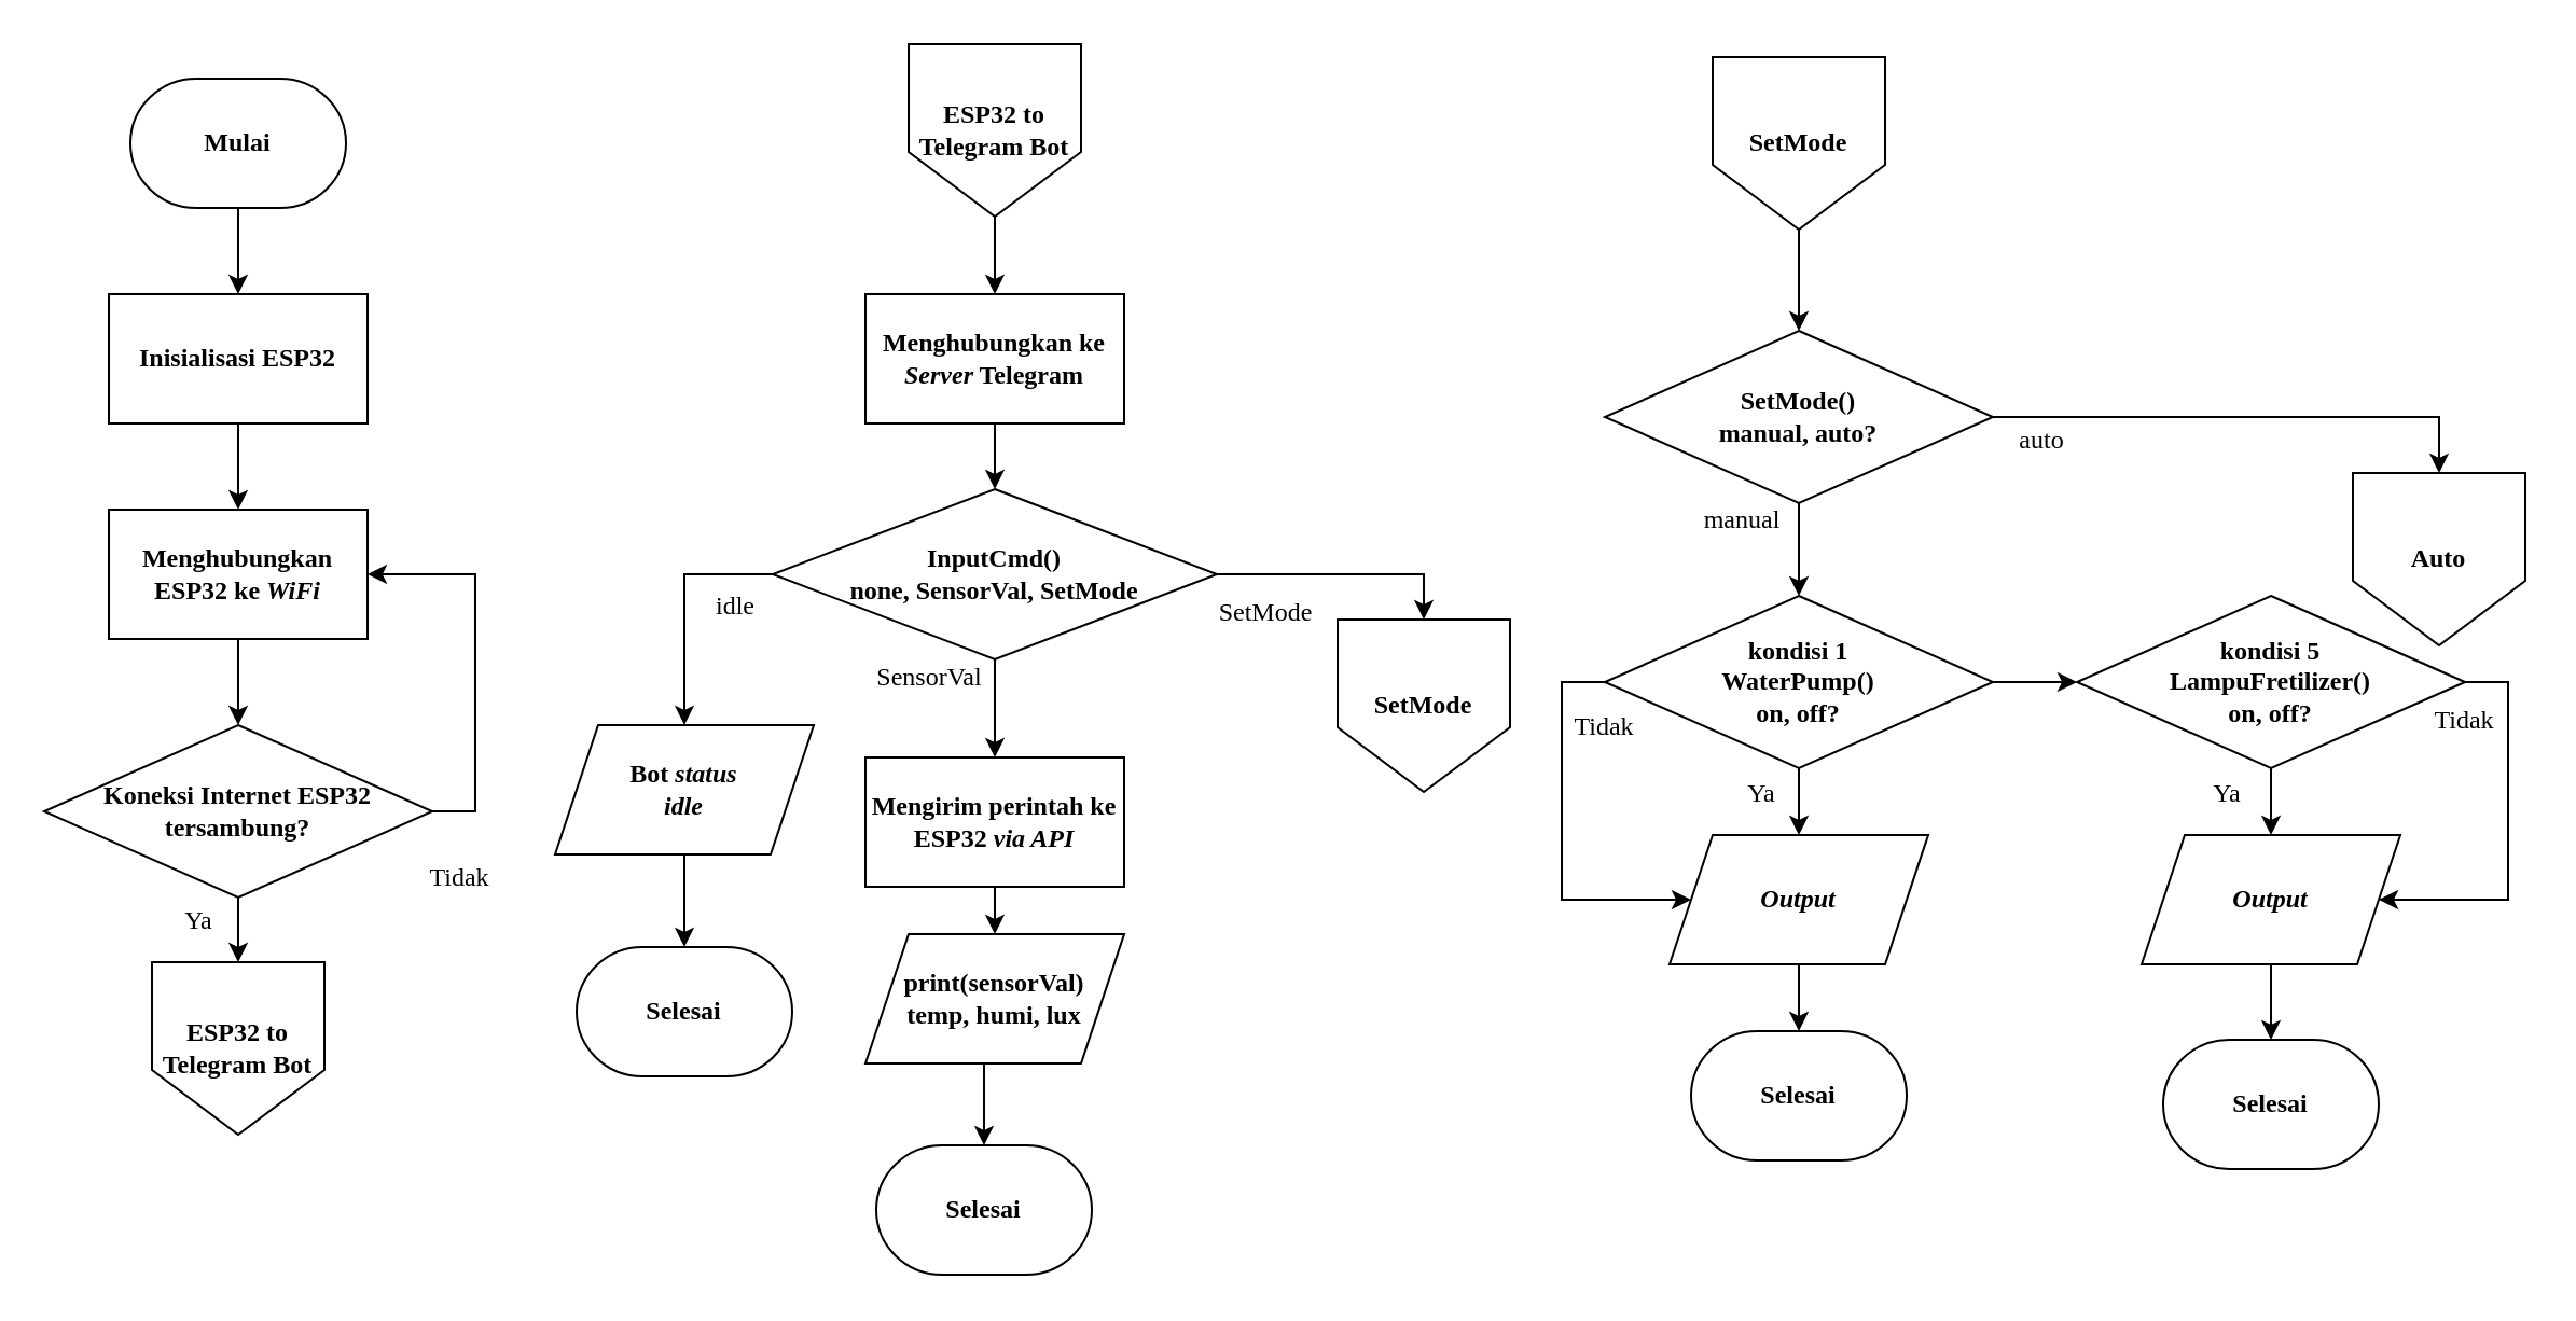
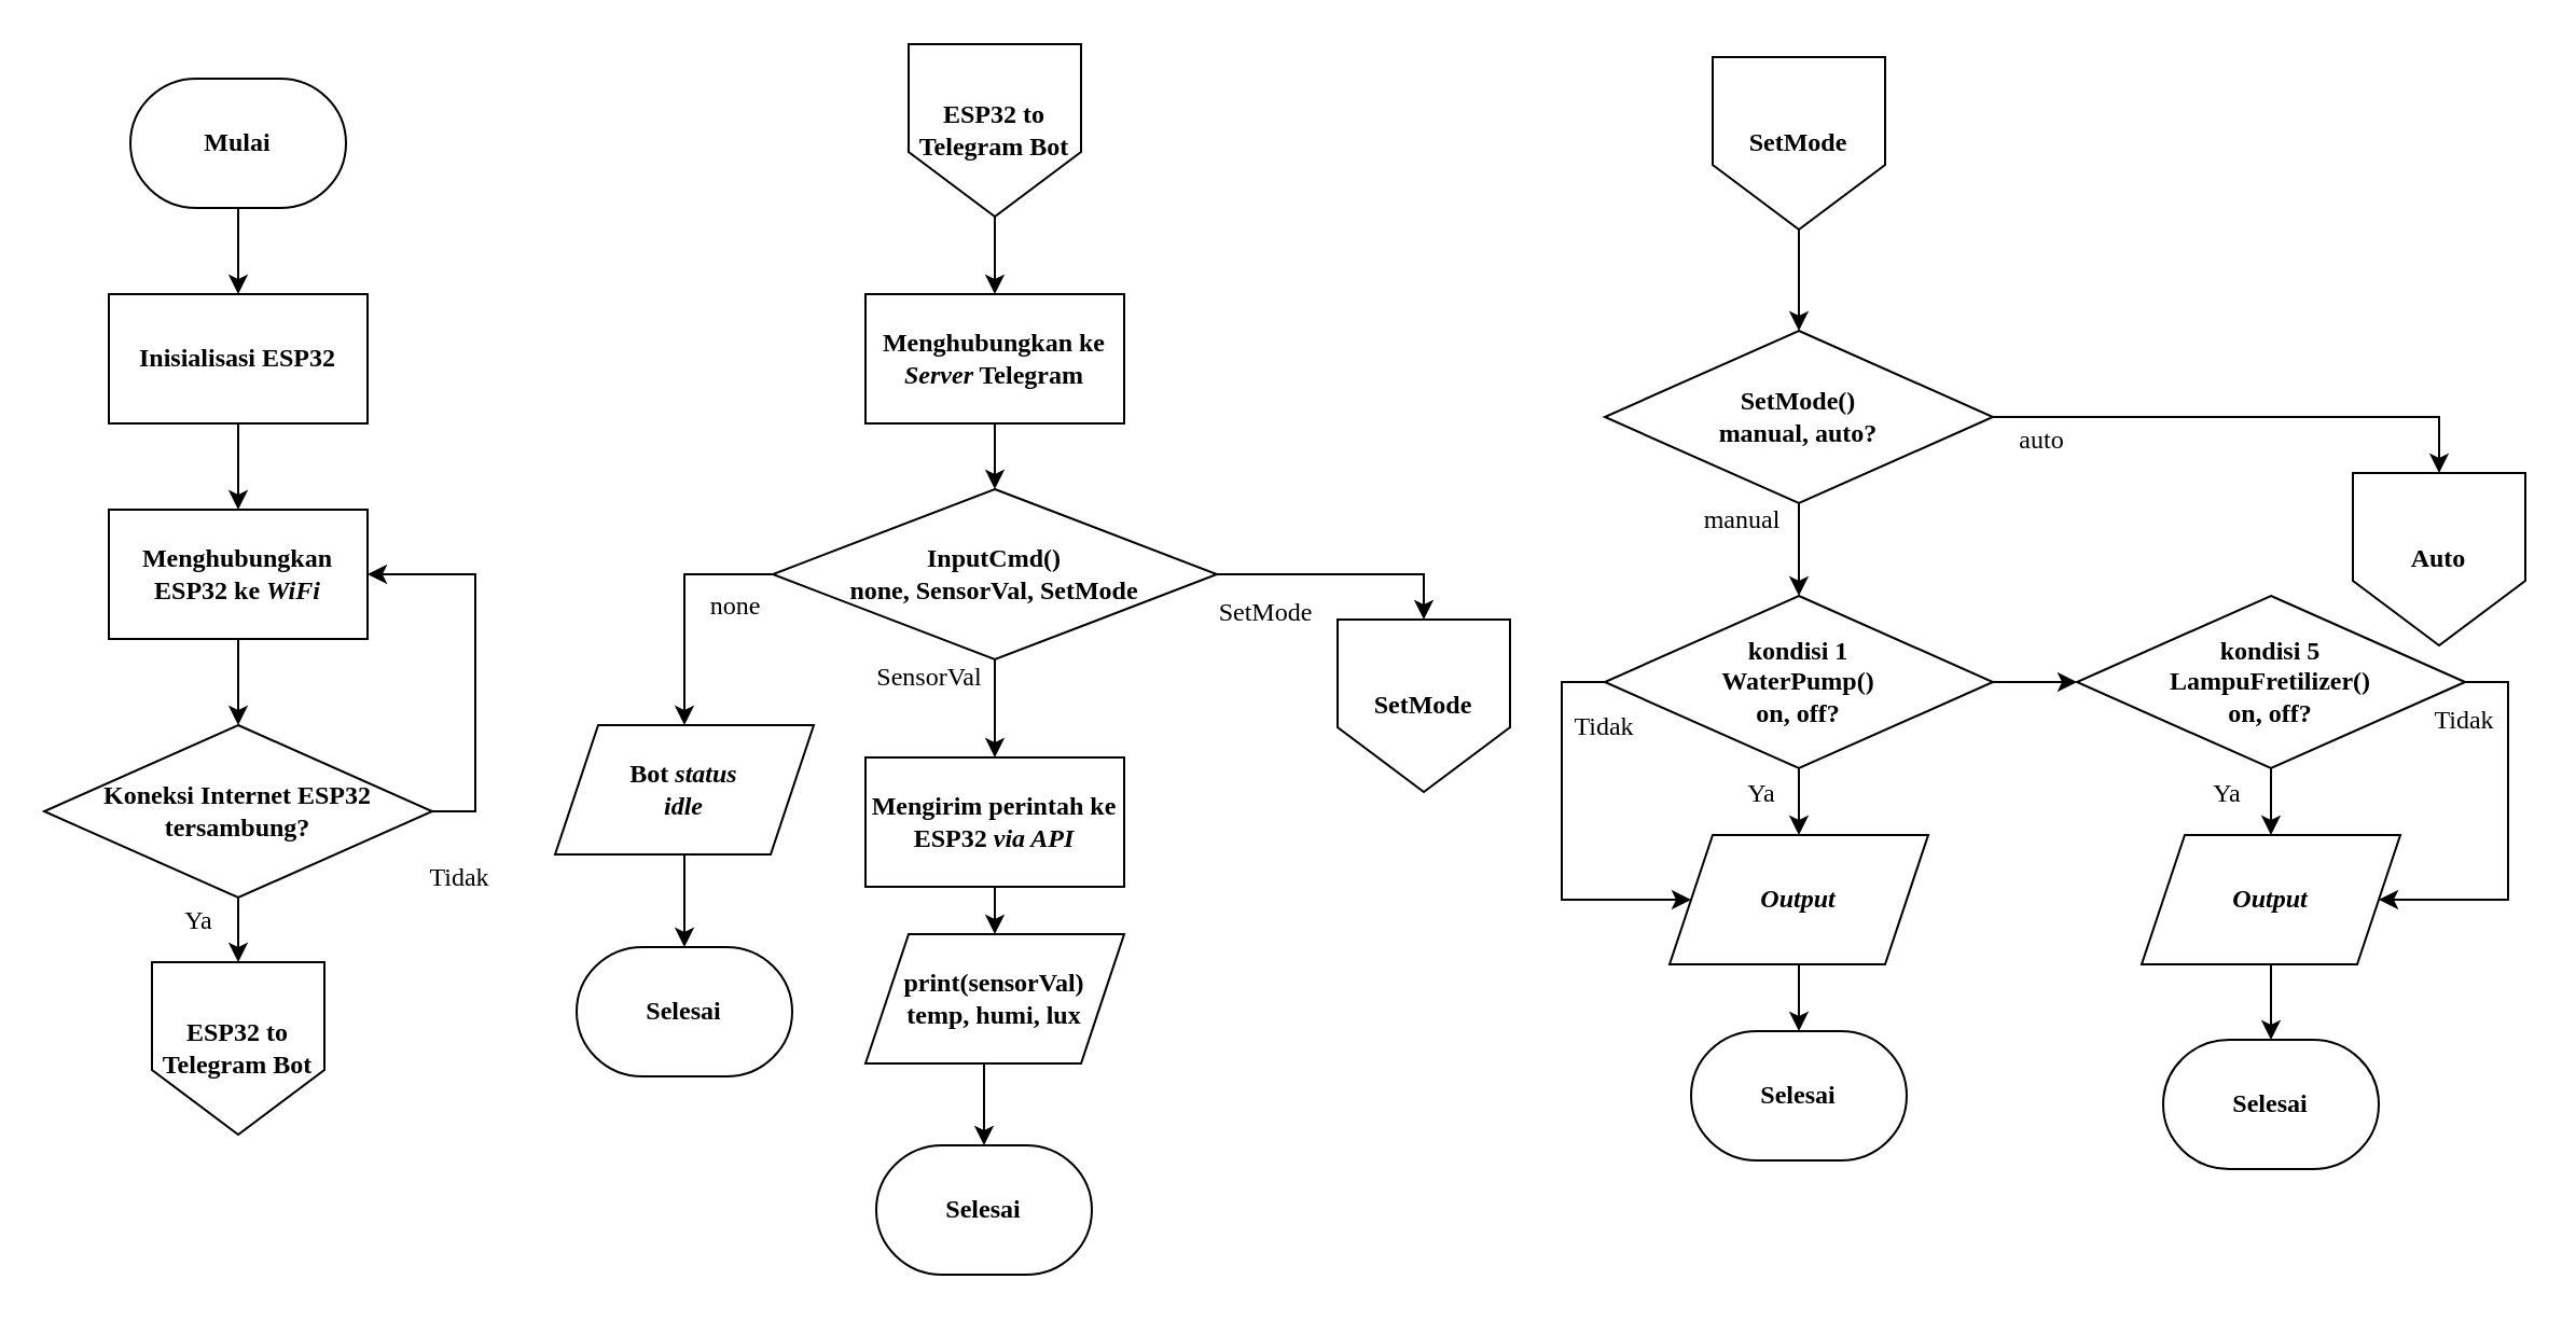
- <mxCell id="46" value="idle" style="text;html=1;strokeColor=none;fillColor=none;align=center;verticalAlign=middle;whiteSpace=wrap;rounded=0;shadow=0;sketch=0;strokeWidth=1;fontFamily=Times New Roman;" parent="1" vertex="1"><mxGeometry x="311" y="266" width="60" height="30" as="geometry" /></mxCell>
+ <mxCell id="46" value="none" style="text;html=1;strokeColor=none;fillColor=none;align=center;verticalAlign=middle;whiteSpace=wrap;rounded=0;shadow=0;sketch=0;strokeWidth=1;fontFamily=Times New Roman;" parent="1" vertex="1"><mxGeometry x="311" y="266" width="60" height="30" as="geometry" /></mxCell>
